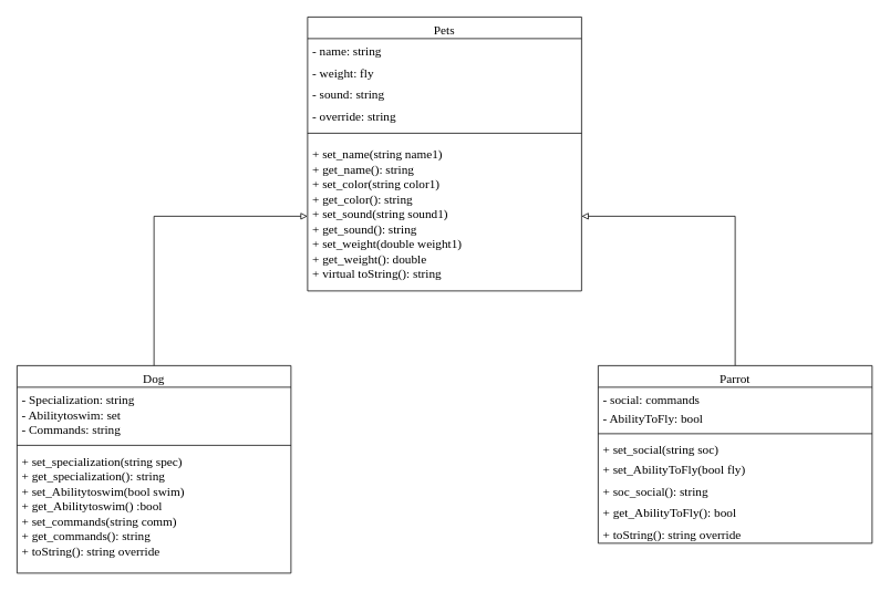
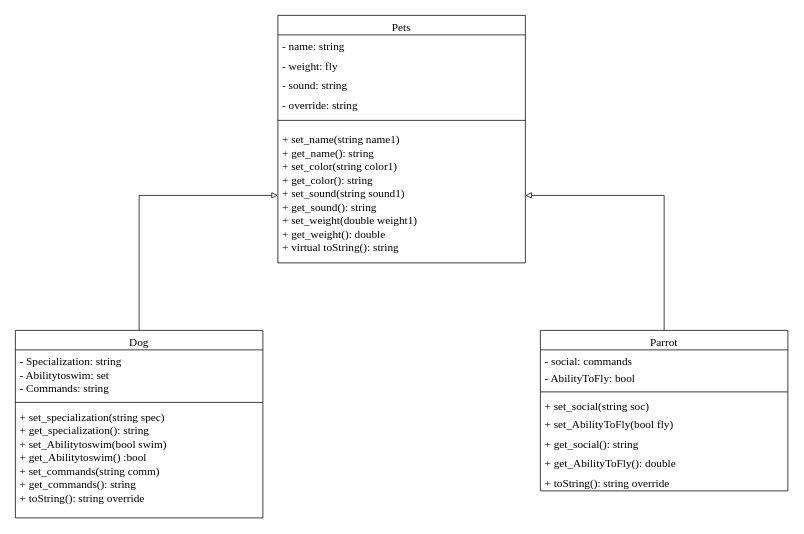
- <mxCell id="16" value="+ soc_social(): string" style="text;strokeColor=none;fillColor=none;align=left;verticalAlign=top;spacingLeft=4;spacingRight=4;overflow=hidden;rotatable=0;points=[[0,0.5],[1,0.5]];portConstraint=eastwest;fontStyle=0;fontFamily=Verdana;fontSize=15;" parent="10" vertex="1"><mxGeometry y="136" width="330" height="26" as="geometry" /></mxCell>
+ <mxCell id="16" value="+ get_social(): string" style="text;strokeColor=none;fillColor=none;align=left;verticalAlign=top;spacingLeft=4;spacingRight=4;overflow=hidden;rotatable=0;points=[[0,0.5],[1,0.5]];portConstraint=eastwest;fontStyle=0;fontFamily=Verdana;fontSize=15;" parent="10" vertex="1"><mxGeometry y="136" width="330" height="26" as="geometry" /></mxCell>
- <mxCell id="17" value="+ get_AbilityToFly(): bool" style="text;strokeColor=none;fillColor=none;align=left;verticalAlign=top;spacingLeft=4;spacingRight=4;overflow=hidden;rotatable=0;points=[[0,0.5],[1,0.5]];portConstraint=eastwest;fontStyle=0;fontFamily=Verdana;fontSize=15;" parent="10" vertex="1"><mxGeometry y="162" width="330" height="26" as="geometry" /></mxCell>
+ <mxCell id="17" value="+ get_AbilityToFly(): double" style="text;strokeColor=none;fillColor=none;align=left;verticalAlign=top;spacingLeft=4;spacingRight=4;overflow=hidden;rotatable=0;points=[[0,0.5],[1,0.5]];portConstraint=eastwest;fontStyle=0;fontFamily=Verdana;fontSize=15;" parent="10" vertex="1"><mxGeometry y="162" width="330" height="26" as="geometry" /></mxCell>
